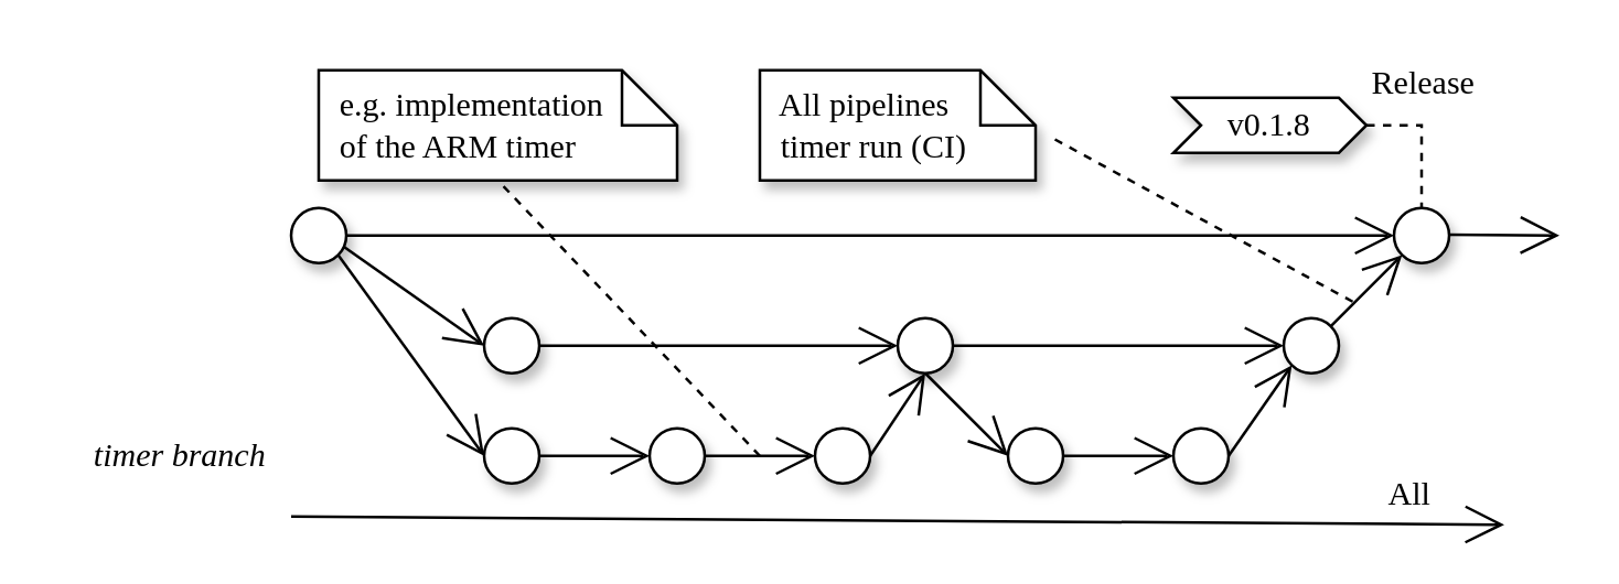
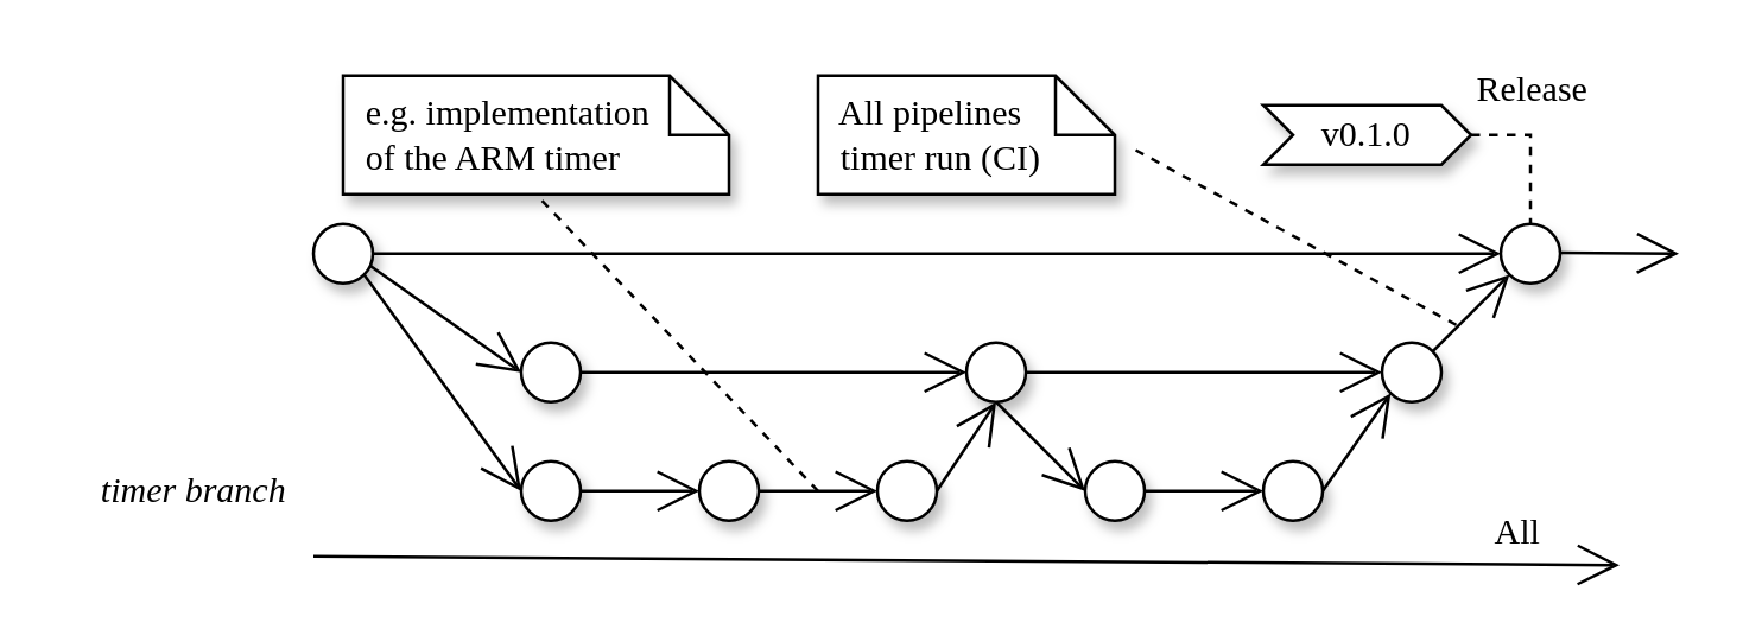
- <mxCell id="3" value="v0.1.8" style="shape=step;perimeter=stepPerimeter;whiteSpace=wrap;html=1;fixedSize=1;size=10;shadow=1;fontFamily=Computer Modern;" vertex="1" parent="1"><mxGeometry x="425" y="35" width="70" height="20" as="geometry" /></mxCell>
+ <mxCell id="3" value="v0.1.0" style="shape=step;perimeter=stepPerimeter;whiteSpace=wrap;html=1;fixedSize=1;size=10;shadow=1;fontFamily=Computer Modern;" vertex="1" parent="1"><mxGeometry x="425" y="35" width="70" height="20" as="geometry" /></mxCell>
